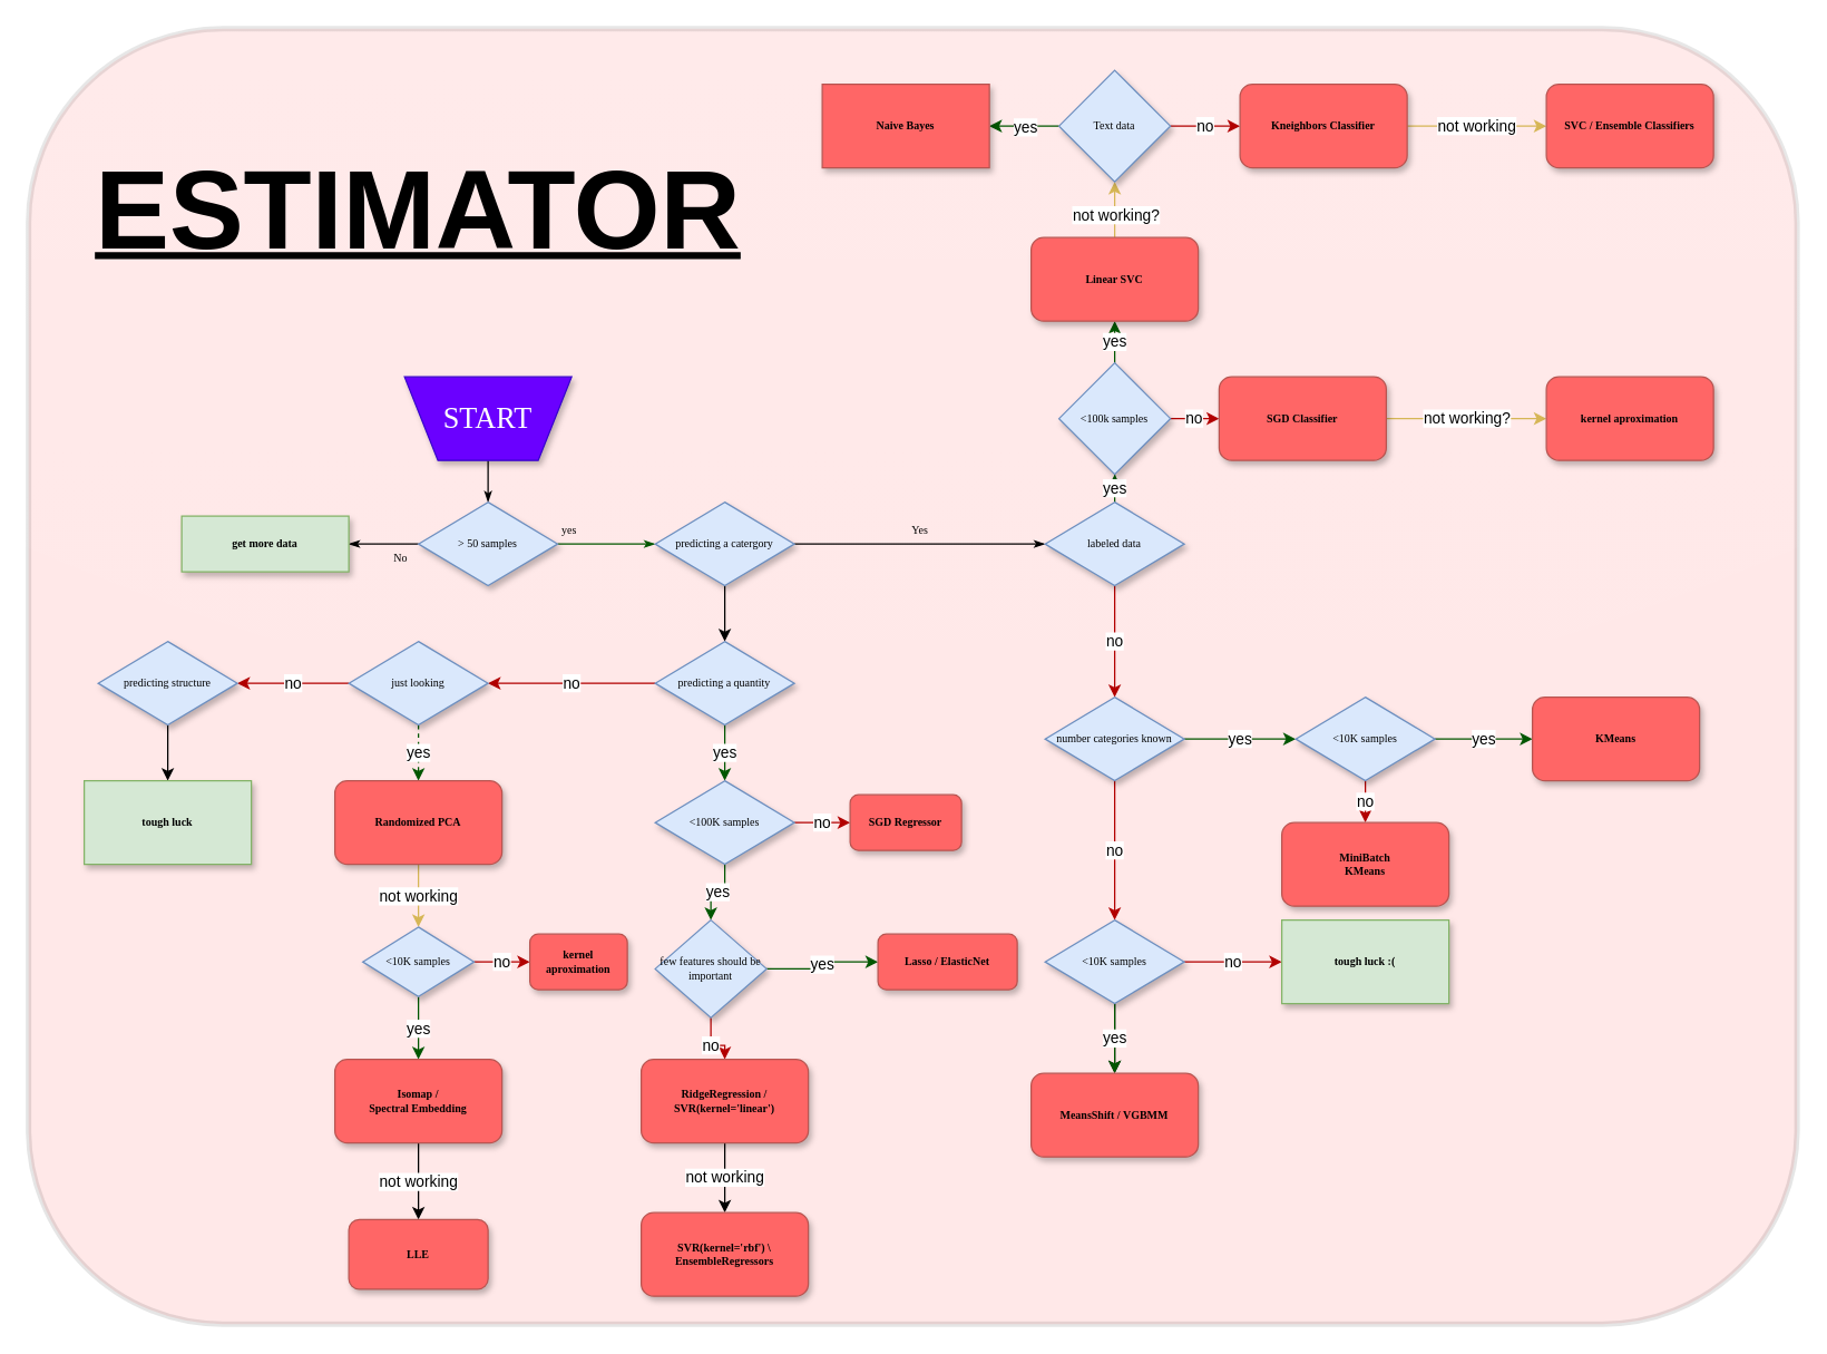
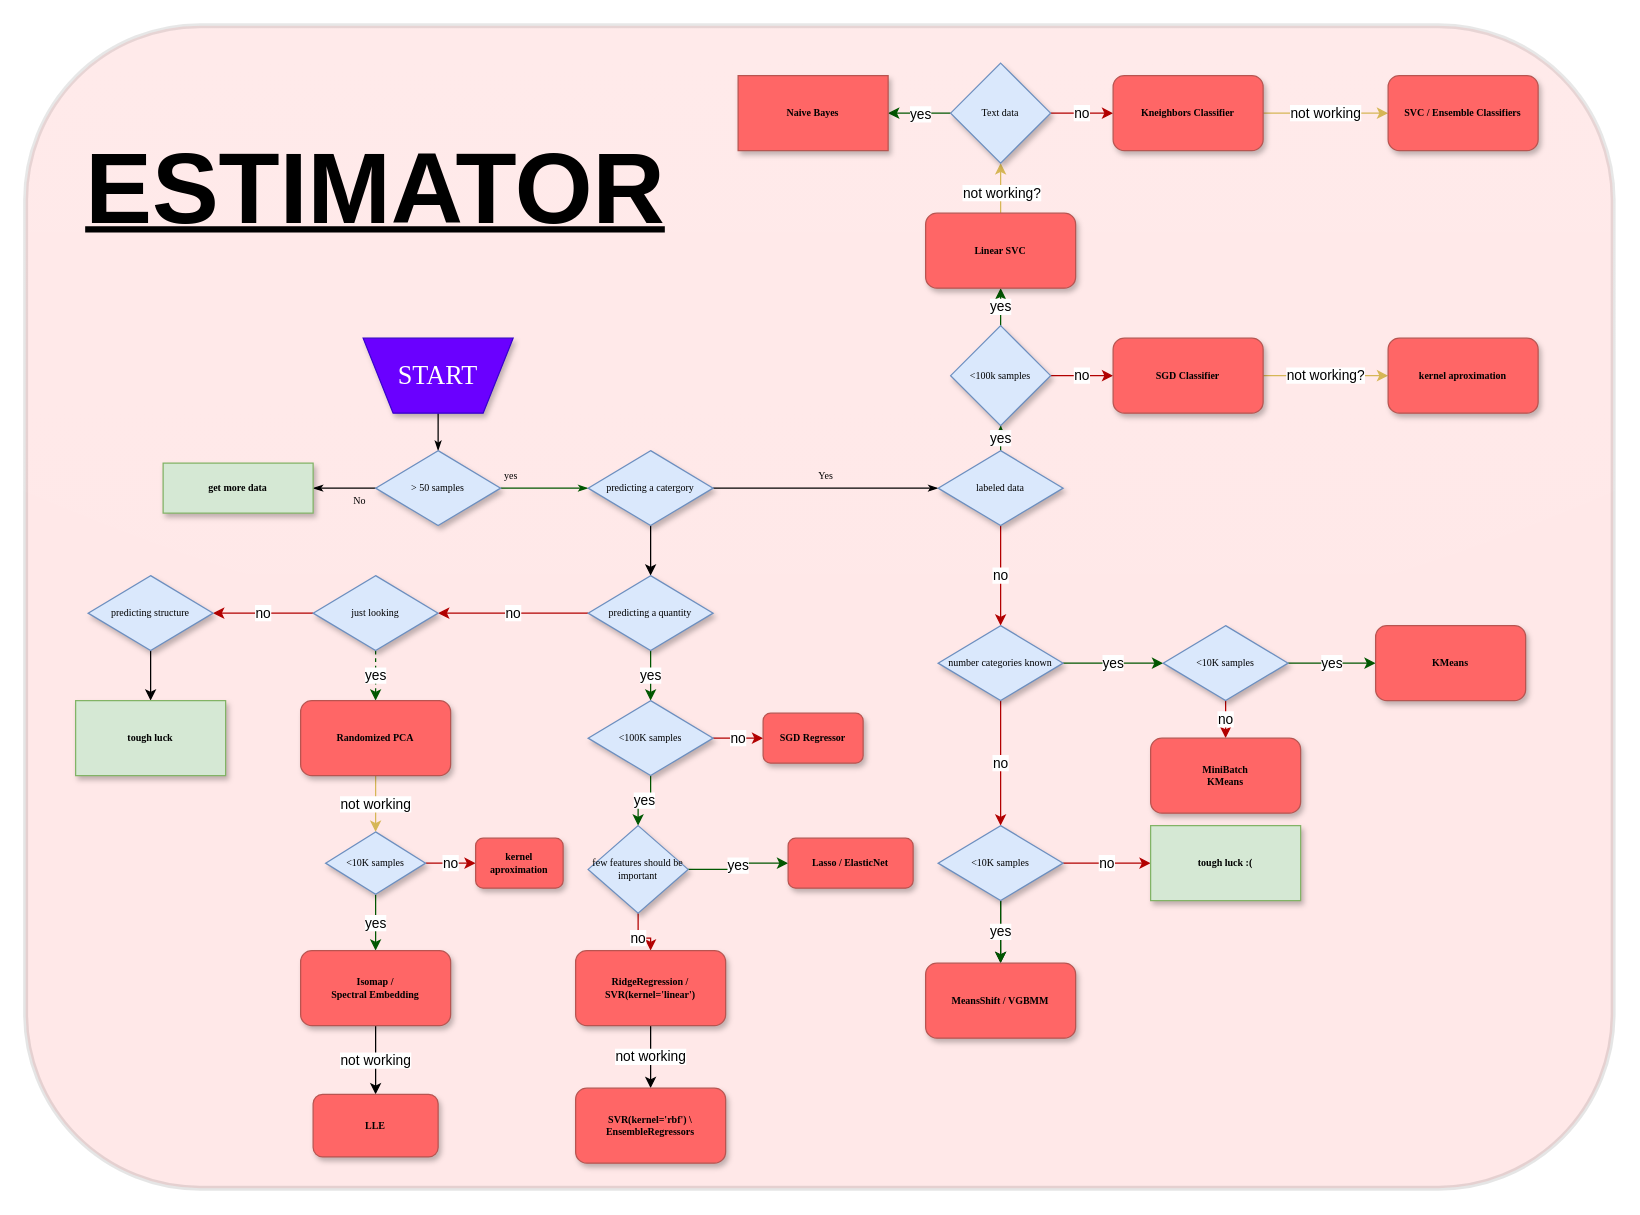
- <mxCell id="19" value="SGD Classifier" style="whiteSpace=wrap;html=1;fontSize=8;fontFamily=Verdana;rounded=1;shadow=1;labelBackgroundColor=none;strokeWidth=1;fillColor=#FF6666;strokeColor=#b85450;fontStyle=1" vertex="1" parent="1"><mxGeometry x="875" y="270" width="120" height="60" as="geometry" /></mxCell>
+ <mxCell id="19" value="SGD Classifier" style="whiteSpace=wrap;html=1;fontSize=8;fontFamily=Verdana;rounded=1;shadow=1;labelBackgroundColor=none;strokeWidth=1;fillColor=#FF6666;strokeColor=#b85450;fontStyle=1" vertex="1" parent="1"><mxGeometry x="890" y="270" width="120" height="60" as="geometry" /></mxCell>
